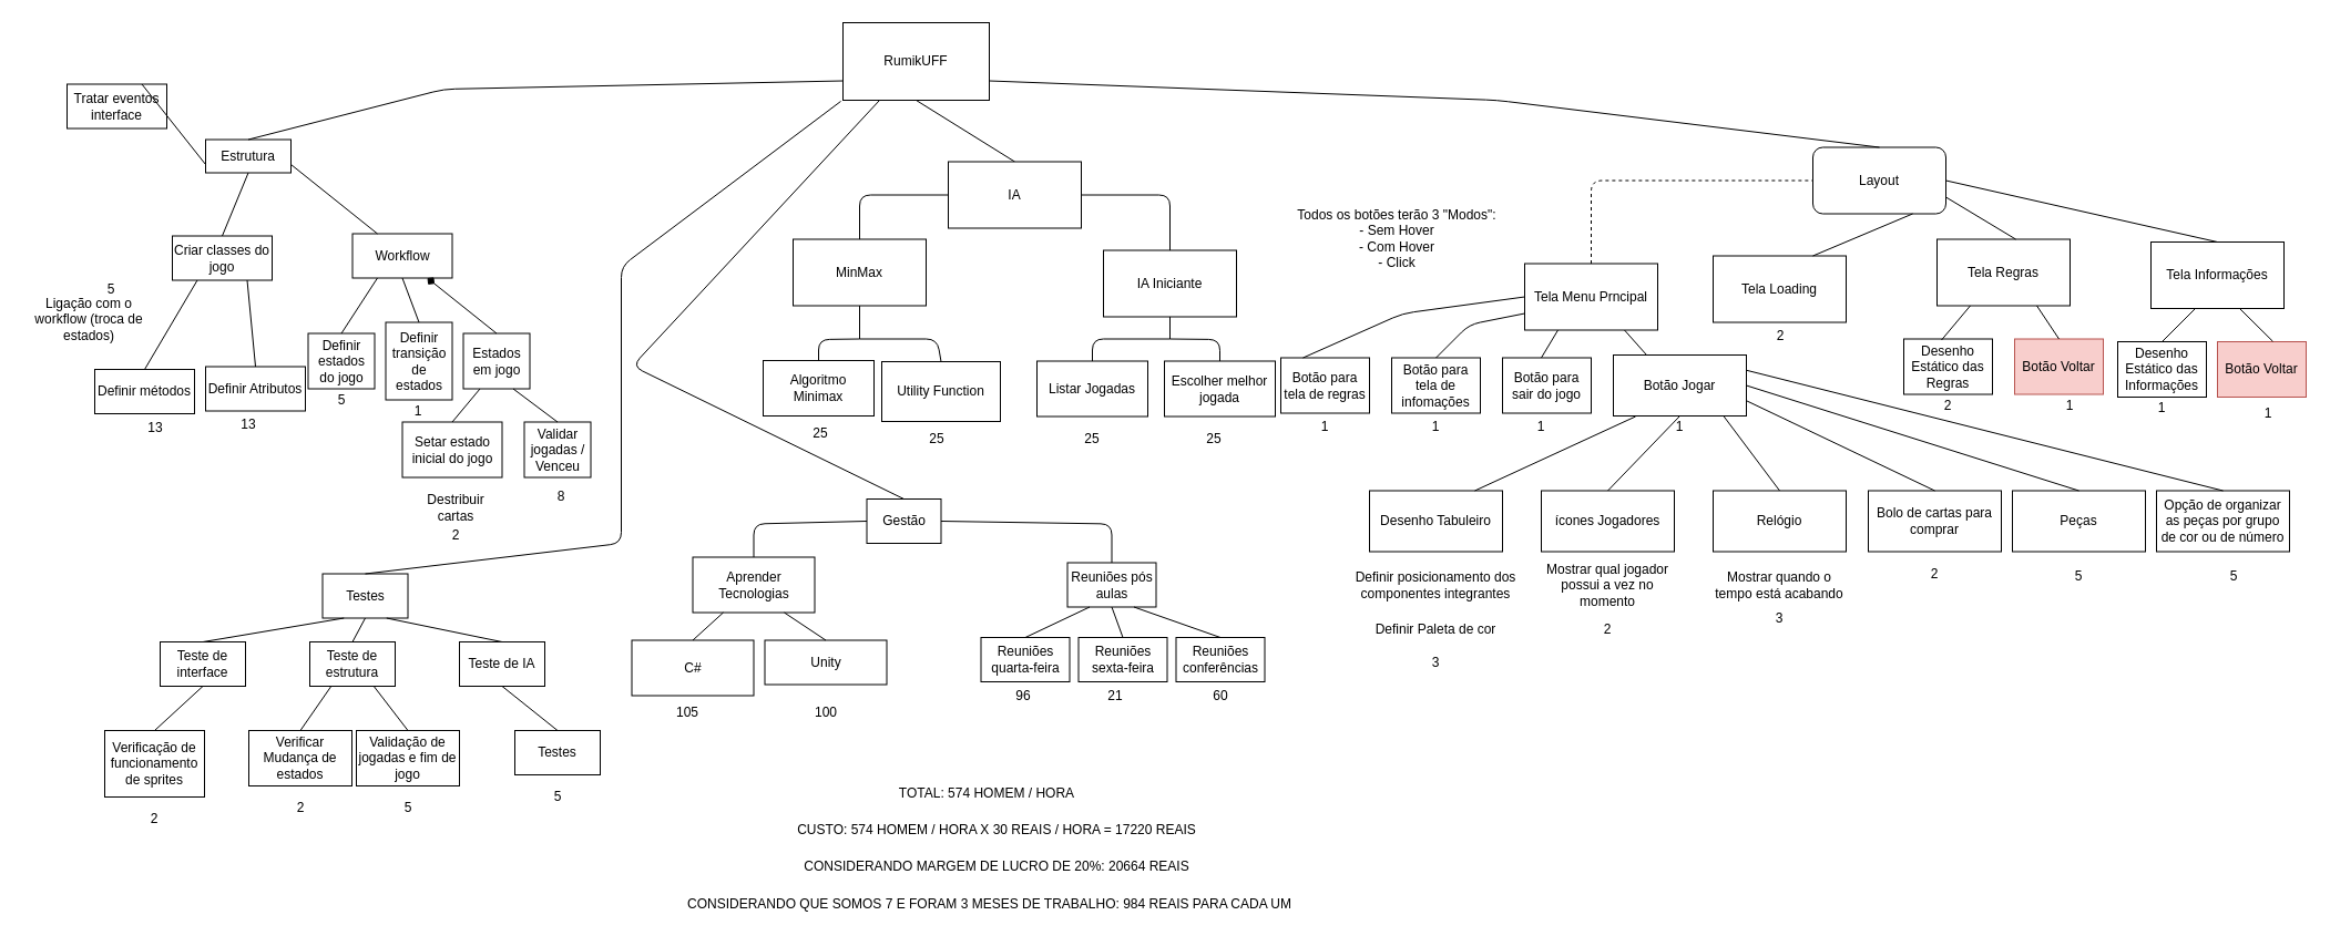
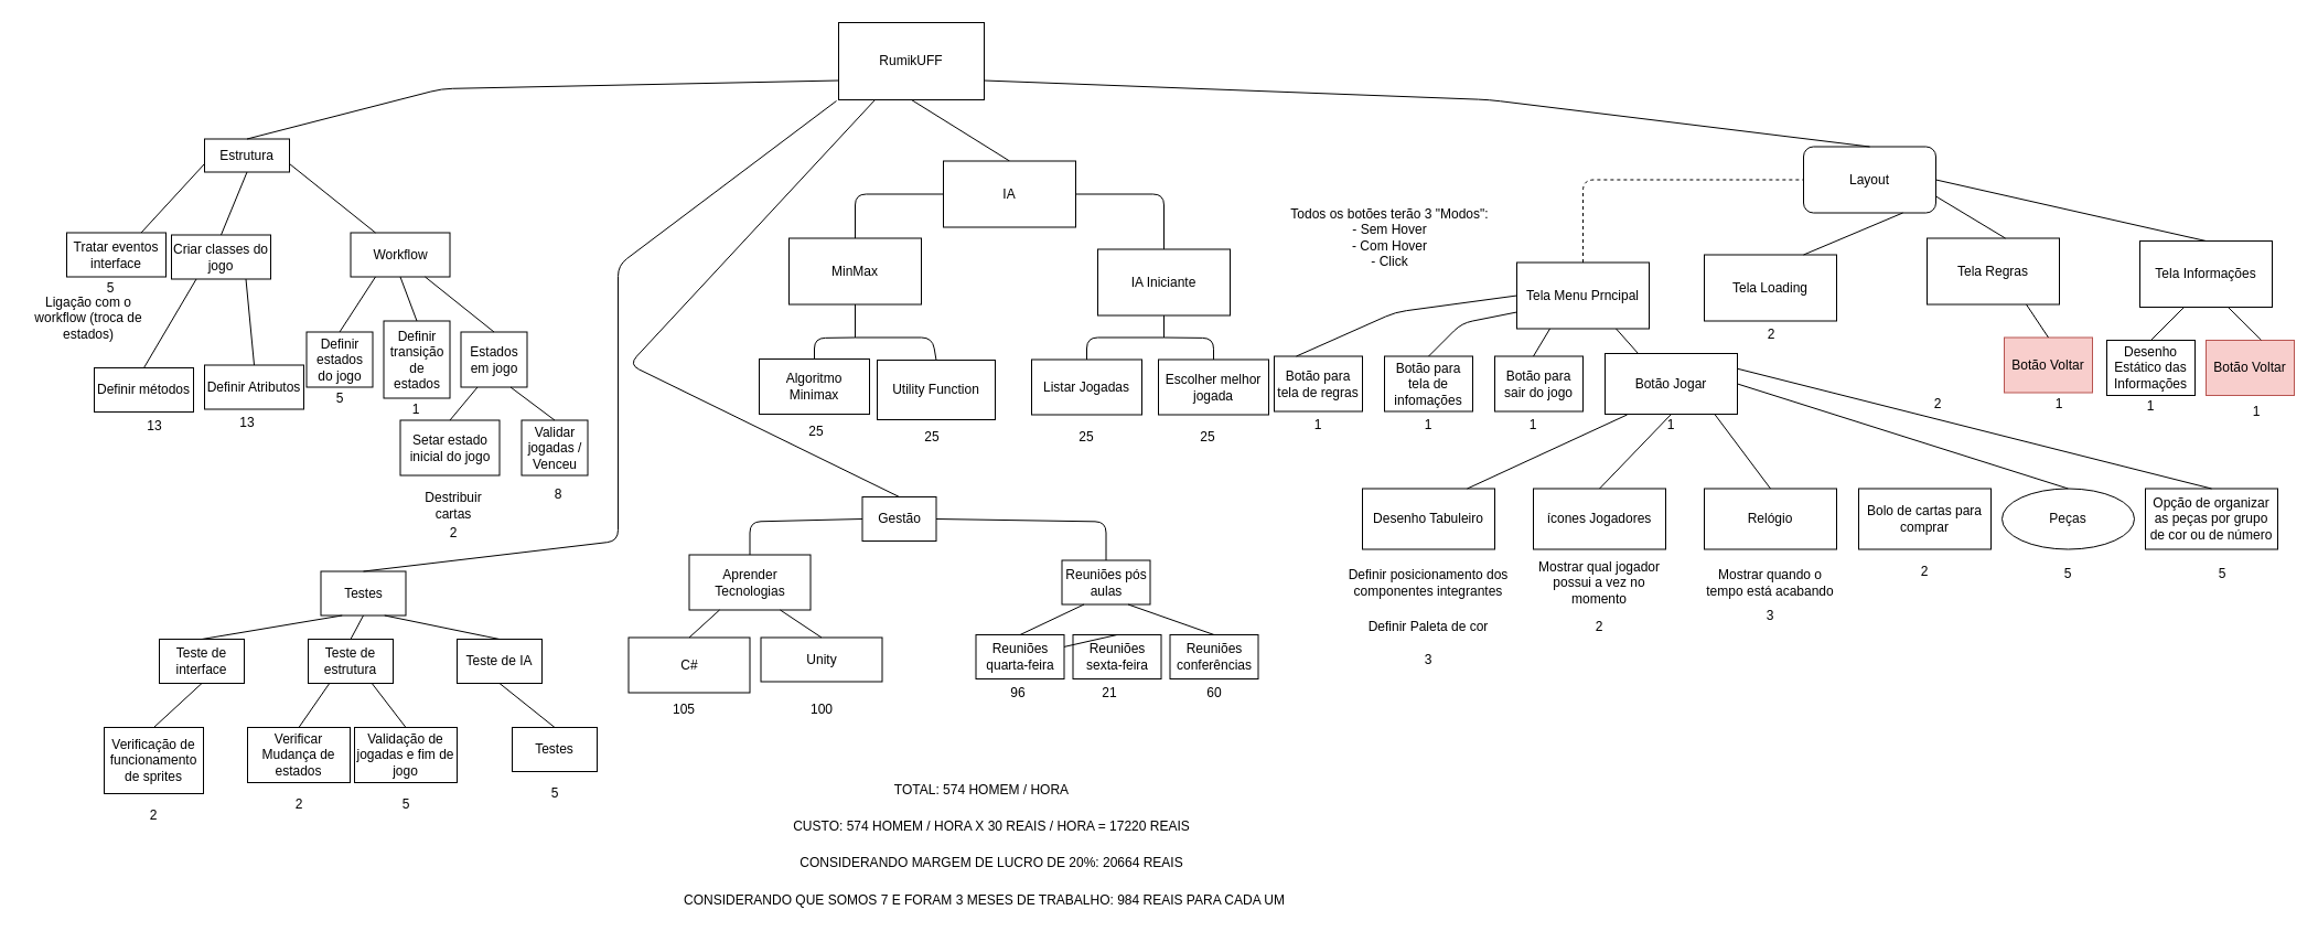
- <mxCell id="4" value="Tratar eventos interface&lt;br&gt;" style="rounded=0;whiteSpace=wrap;html=1;" parent="1" vertex="1"><mxGeometry x="60" y="75.5" width="90" height="40" as="geometry" /></mxCell>
+ <mxCell id="4" value="Tratar eventos interface&lt;br&gt;" style="rounded=0;whiteSpace=wrap;html=1;" parent="1" vertex="1"><mxGeometry x="60" y="210.5" width="90" height="40" as="geometry" /></mxCell>
- <mxCell id="23" value="" style="endArrow=diamond;html=1;exitX=0.5;exitY=0;exitDx=0;exitDy=0;entryX=0.75;entryY=1;entryDx=0;entryDy=0;" parent="1" source="12" target="6" edge="1"><mxGeometry width="50" height="50" relative="1" as="geometry"><mxPoint x="387.5" y="300.5" as="sourcePoint" /><mxPoint x="387.5" y="260.5" as="targetPoint" /></mxGeometry></mxCell>
+ <mxCell id="23" value="" style="endArrow=none;html=1;exitX=0.5;exitY=0;exitDx=0;exitDy=0;entryX=0.75;entryY=1;entryDx=0;entryDy=0;" parent="1" source="12" target="6" edge="1"><mxGeometry width="50" height="50" relative="1" as="geometry"><mxPoint x="387.5" y="300.5" as="sourcePoint" /><mxPoint x="387.5" y="260.5" as="targetPoint" /></mxGeometry></mxCell>
- <mxCell id="48" value="" style="endArrow=none;html=1;exitX=0.425;exitY=0.02;exitDx=0;exitDy=0;entryX=0.25;entryY=1;entryDx=0;entryDy=0;exitPerimeter=0;" parent="1" source="33" target="29" edge="1"><mxGeometry width="50" height="50" relative="1" as="geometry"><mxPoint x="1597" y="315.5" as="sourcePoint" /><mxPoint x="1597" y="285.5" as="targetPoint" /></mxGeometry></mxCell>
- <mxCell id="33" value="Desenho Estático das Regras&lt;br&gt;" style="rounded=0;whiteSpace=wrap;html=1;" parent="1" vertex="1"><mxGeometry x="1717" y="305.5" width="80" height="50" as="geometry" /></mxCell>
- <mxCell id="59" value="" style="endArrow=none;html=1;entryX=1;entryY=0.75;entryDx=0;entryDy=0;exitX=0.5;exitY=0;exitDx=0;exitDy=0;" parent="1" source="42" target="38" edge="1"><mxGeometry width="50" height="50" relative="1" as="geometry"><mxPoint x="1645" y="382.5" as="sourcePoint" /><mxPoint x="1695" y="332.5" as="targetPoint" /></mxGeometry></mxCell>
- <mxCell id="43" value="Peças&lt;br&gt;" style="rounded=0;whiteSpace=wrap;html=1;" parent="1" vertex="1"><mxGeometry x="1815" y="442.5" width="120" height="55" as="geometry" /></mxCell>
+ <mxCell id="43" value="Peças&lt;br&gt;" style="ellipse;whiteSpace=wrap;html=1;" parent="1" vertex="1"><mxGeometry x="1815" y="442.5" width="120" height="55" as="geometry" /></mxCell>
- <mxCell id="153" value="" style="endArrow=none;html=1;entryX=0.5;entryY=1;entryDx=0;entryDy=0;exitX=0.5;exitY=0;exitDx=0;exitDy=0;" edge="1" parent="1" source="152" target="138"><mxGeometry width="50" height="50" relative="1" as="geometry"><mxPoint x="569.5" y="782.5" as="sourcePoint" /><mxPoint x="619.5" y="732.5" as="targetPoint" /></mxGeometry></mxCell>
+ <mxCell id="153" value="" style="endArrow=none;html=1;exitX=0.5;exitY=0;exitDx=0;exitDy=0;" edge="1" parent="1" source="152" target="140"><mxGeometry width="50" height="50" relative="1" as="geometry"><mxPoint x="569.5" y="782.5" as="sourcePoint" /><mxPoint x="619.5" y="732.5" as="targetPoint" /></mxGeometry></mxCell>
